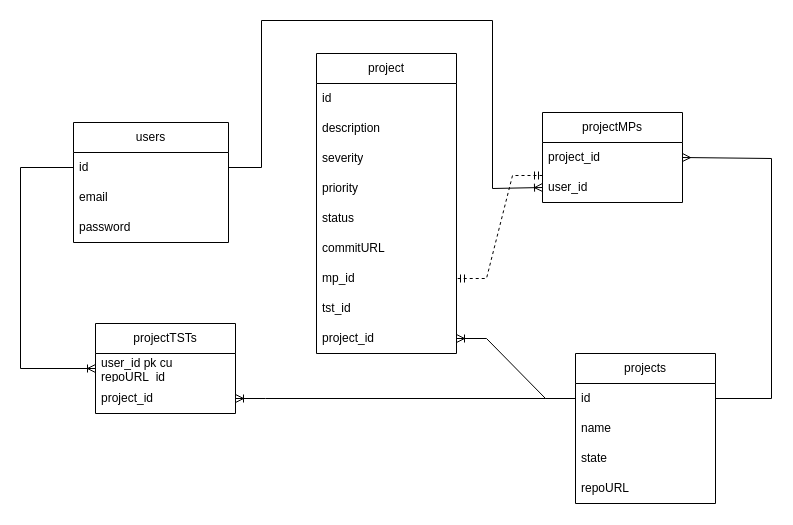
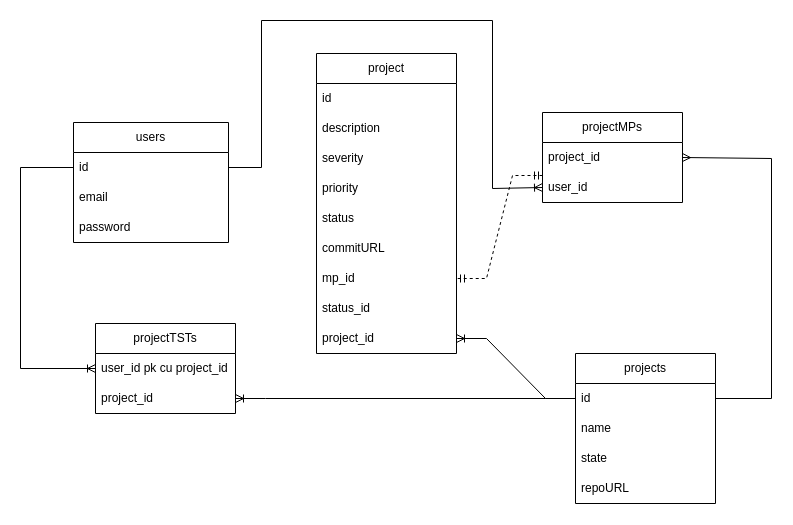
- <mxCell id="22" value="tst_id" style="text;strokeColor=none;fillColor=none;align=left;verticalAlign=middle;spacingLeft=4;spacingRight=4;overflow=hidden;points=[[0,0.5],[1,0.5]];portConstraint=eastwest;rotatable=0;whiteSpace=wrap;html=1;" parent="14" vertex="1"><mxGeometry y="240" width="140" height="30" as="geometry" /></mxCell>
+ <mxCell id="22" value="status_id" style="text;strokeColor=none;fillColor=none;align=left;verticalAlign=middle;spacingLeft=4;spacingRight=4;overflow=hidden;points=[[0,0.5],[1,0.5]];portConstraint=eastwest;rotatable=0;whiteSpace=wrap;html=1;" parent="14" vertex="1"><mxGeometry y="240" width="140" height="30" as="geometry" /></mxCell>
- <mxCell id="25" value="user_id pk cu repoURL_id" style="text;strokeColor=none;fillColor=none;align=left;verticalAlign=middle;spacingLeft=4;spacingRight=4;overflow=hidden;points=[[0,0.5],[1,0.5]];portConstraint=eastwest;rotatable=0;whiteSpace=wrap;html=1;" parent="24" vertex="1"><mxGeometry y="30" width="140" height="30" as="geometry" /></mxCell>
+ <mxCell id="25" value="user_id pk cu project_id" style="text;strokeColor=none;fillColor=none;align=left;verticalAlign=middle;spacingLeft=4;spacingRight=4;overflow=hidden;points=[[0,0.5],[1,0.5]];portConstraint=eastwest;rotatable=0;whiteSpace=wrap;html=1;" parent="24" vertex="1"><mxGeometry y="30" width="140" height="30" as="geometry" /></mxCell>
